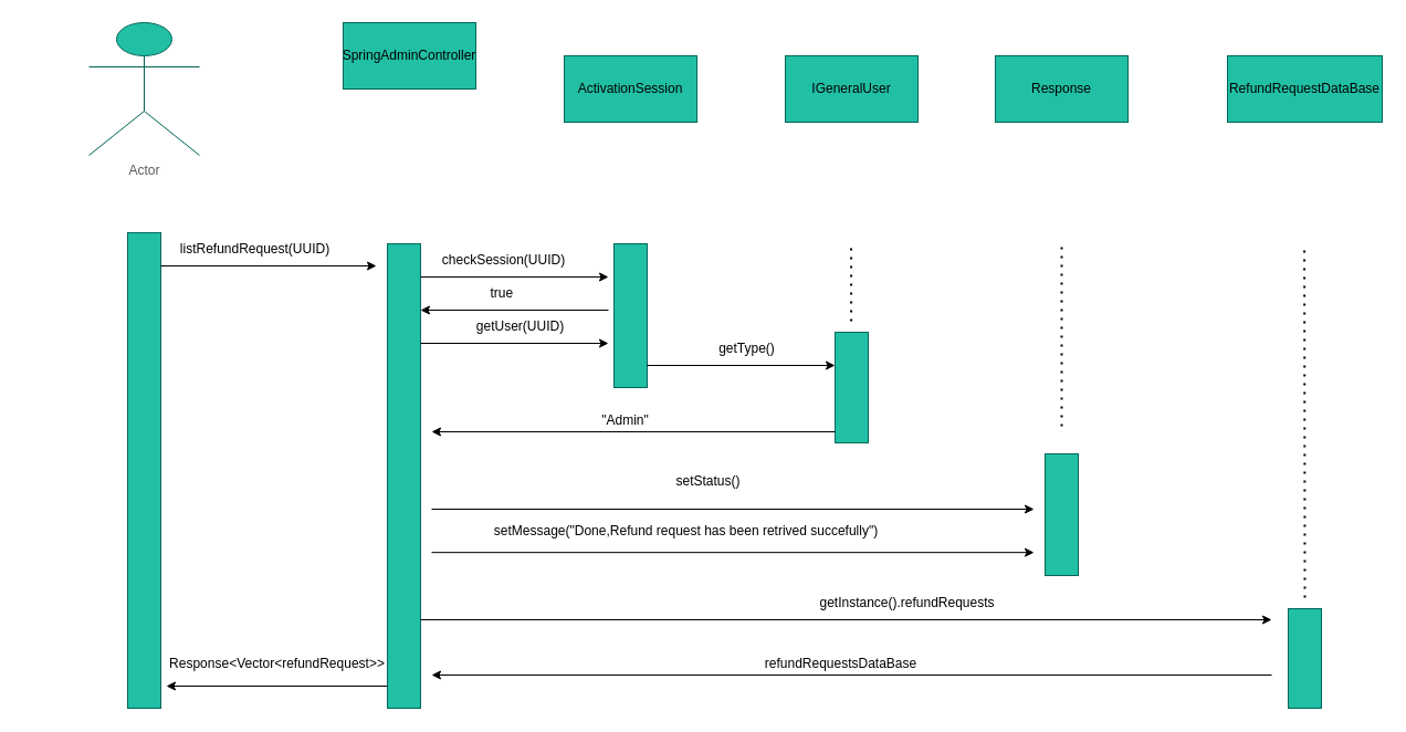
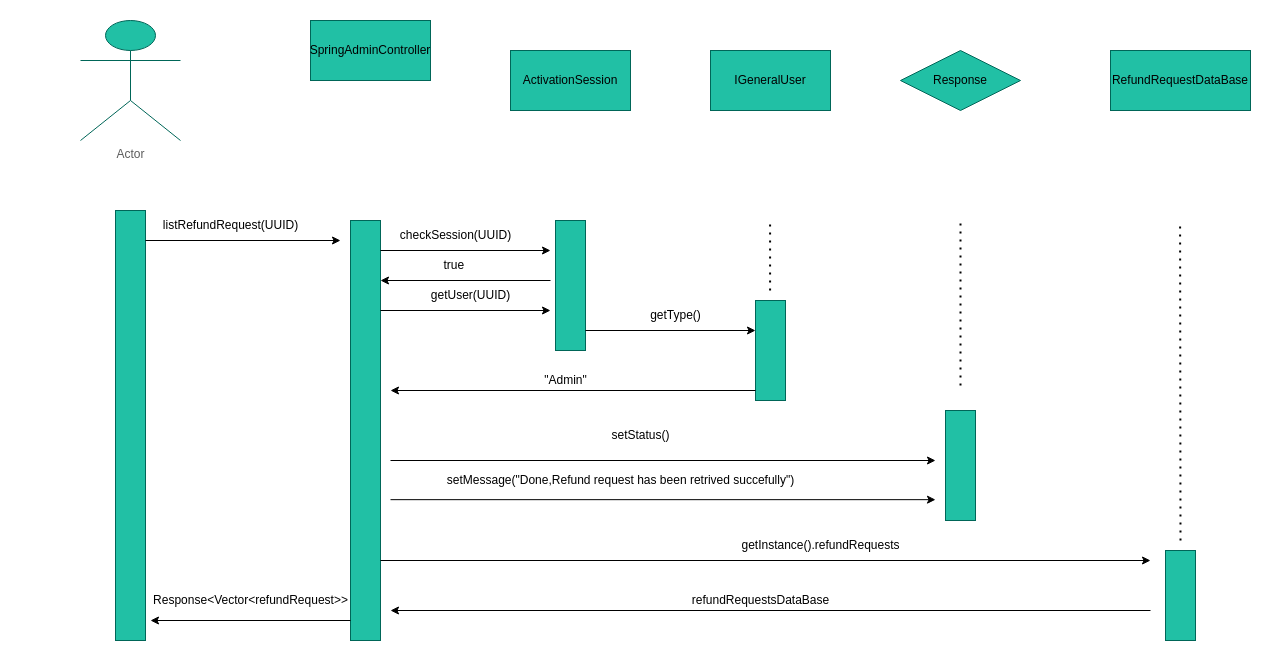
- <mxCell id="6" value="&lt;font color=&quot;#000000&quot;&gt;Response&lt;/font&gt;" style="rounded=0;whiteSpace=wrap;html=1;labelBackgroundColor=none;fillColor=#21C0A5;strokeColor=#006658;fontColor=#5C5C5C;" vertex="1" parent="1"><mxGeometry x="900" y="50" width="120" height="60" as="geometry" /></mxCell>
+ <mxCell id="6" value="&lt;font color=&quot;#000000&quot;&gt;Response&lt;/font&gt;" style="rhombus;whiteSpace=wrap;html=1;labelBackgroundColor=none;fillColor=#21C0A5;strokeColor=#006658;fontColor=#5C5C5C;" vertex="1" parent="1"><mxGeometry x="900" y="50" width="120" height="60" as="geometry" /></mxCell>
